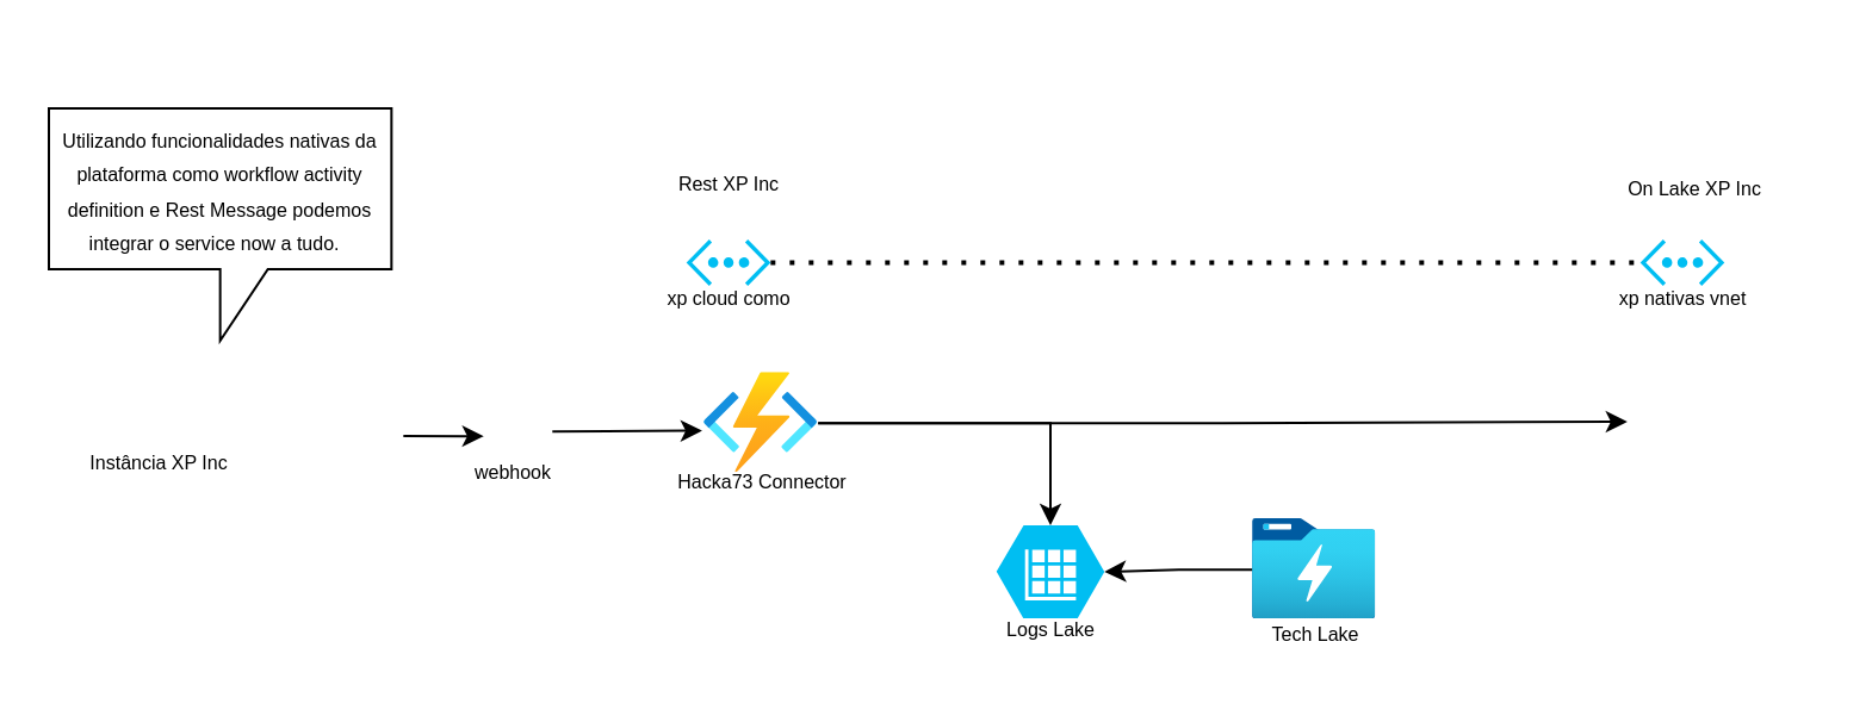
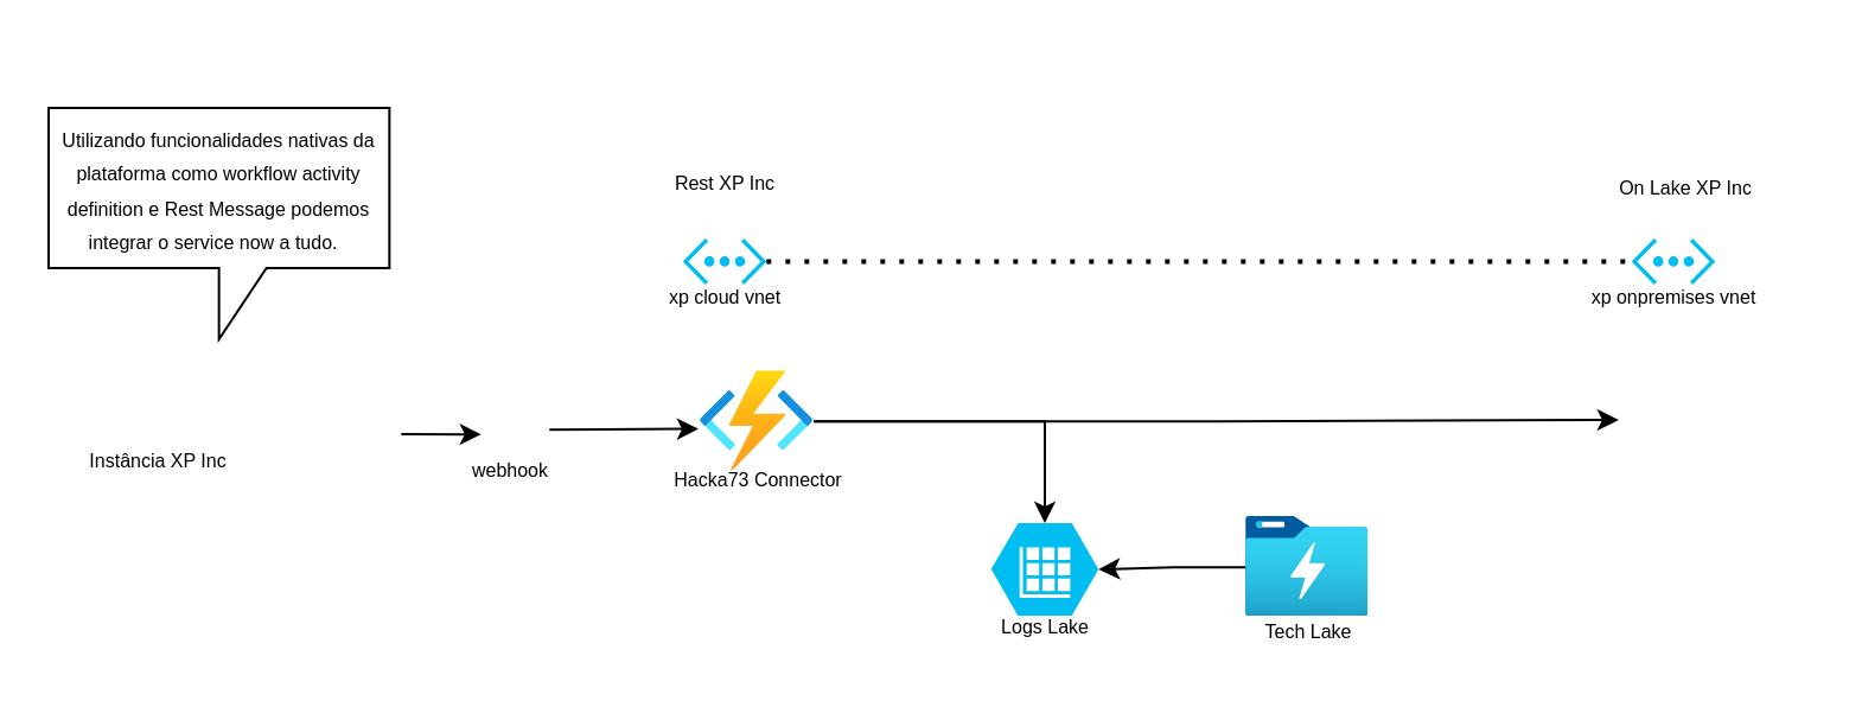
- <mxCell id="31" value="&lt;font style=&quot;font-size: 8px&quot;&gt;xp cloud como&lt;/font&gt;" style="text;html=1;align=center;verticalAlign=middle;resizable=0;points=[];autosize=1;" parent="29" vertex="1"><mxGeometry y="14.25" width="60" height="20" as="geometry" /></mxCell>
+ <mxCell id="31" value="&lt;font style=&quot;font-size: 8px&quot;&gt;xp cloud vnet&lt;/font&gt;" style="text;html=1;align=center;verticalAlign=middle;resizable=0;points=[];autosize=1;" parent="29" vertex="1"><mxGeometry y="14.25" width="60" height="20" as="geometry" /></mxCell>
- <mxCell id="22" value="&lt;font style=&quot;font-size: 8px&quot;&gt;xp nativas vnet&lt;/font&gt;" style="text;html=1;align=center;verticalAlign=middle;resizable=0;points=[];autosize=1;" parent="20" vertex="1"><mxGeometry x="-20" y="14.25" width="80" height="20" as="geometry" /></mxCell>
+ <mxCell id="22" value="&lt;font style=&quot;font-size: 8px&quot;&gt;xp onpremises vnet&lt;/font&gt;" style="text;html=1;align=center;verticalAlign=middle;resizable=0;points=[];autosize=1;" parent="20" vertex="1"><mxGeometry x="-20" y="14.25" width="80" height="20" as="geometry" /></mxCell>
